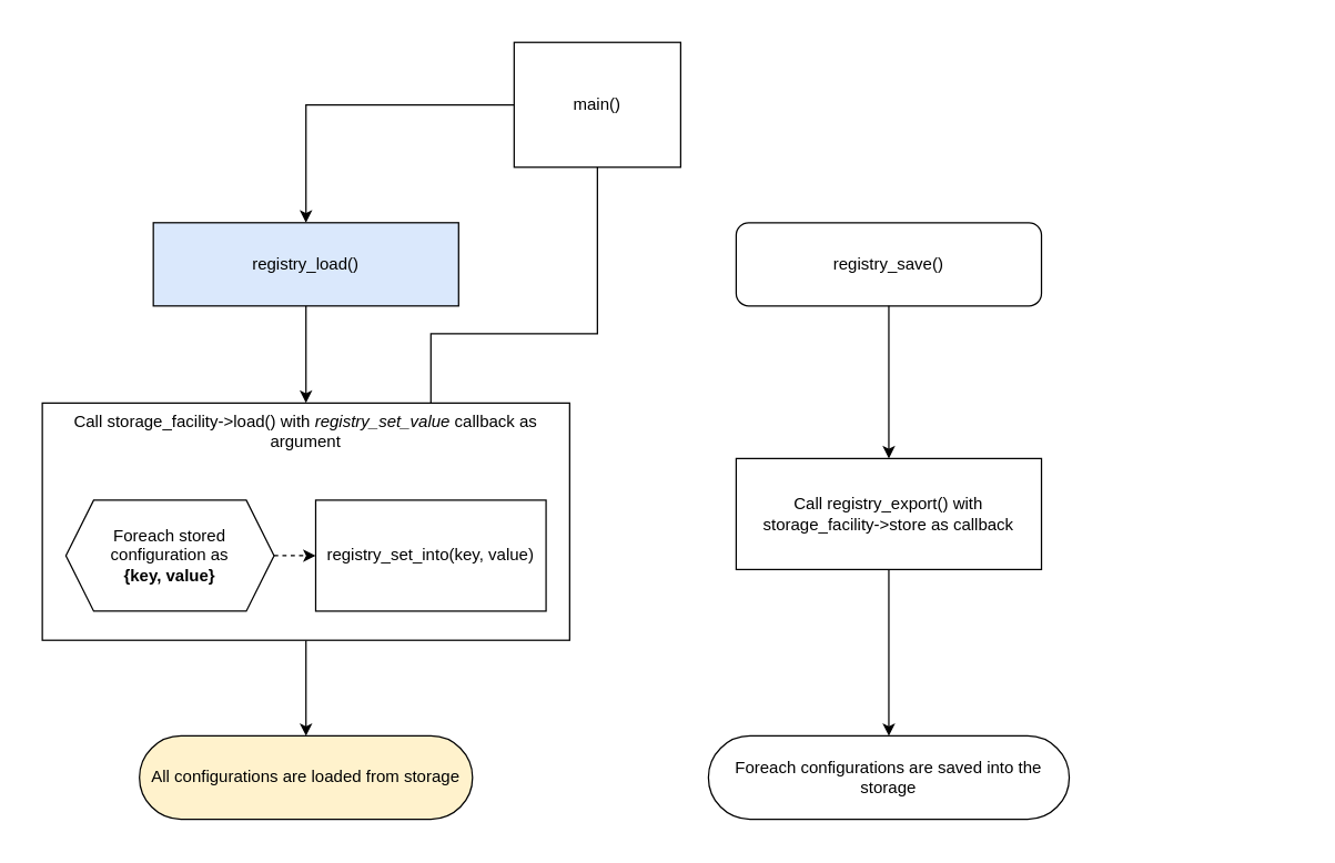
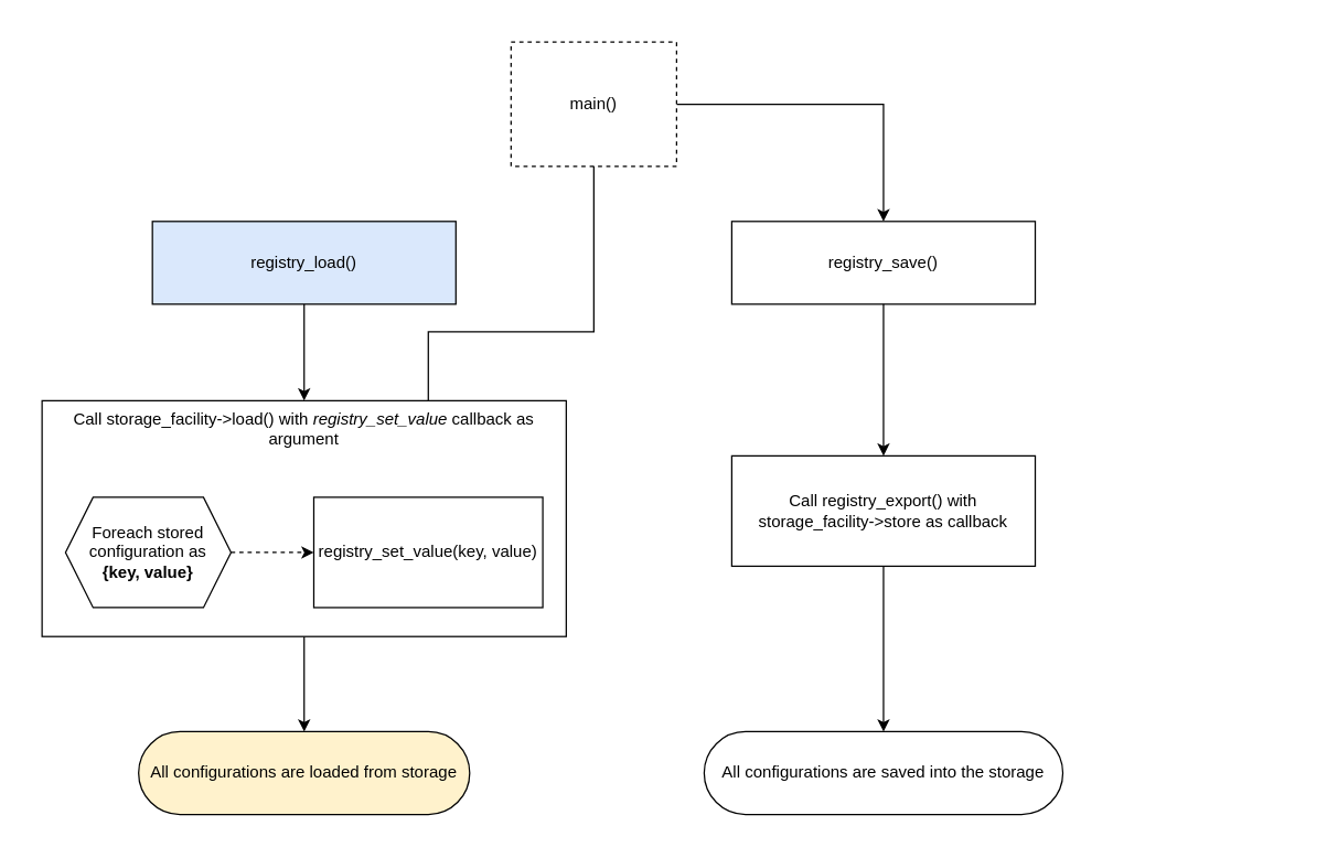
- <mxCell id="3" style="edgeStyle=orthogonalEdgeStyle;html=1;rounded=0;" parent="1" source="4" target="6" edge="1"><mxGeometry relative="1" as="geometry"><mxPoint x="262" y="40" as="sourcePoint" /><mxPoint x="462" y="110" as="targetPoint" /></mxGeometry></mxCell>
+ <mxCell id="3" style="edgeStyle=orthogonalEdgeStyle;html=1;rounded=0;" parent="1" source="4" target="7" edge="1"><mxGeometry relative="1" as="geometry"><mxPoint x="262" y="40" as="sourcePoint" /><mxPoint x="462" y="110" as="targetPoint" /></mxGeometry></mxCell>
- <mxCell id="4" value="main()" style="rounded=0;whiteSpace=wrap;html=1;" parent="1" vertex="1"><mxGeometry x="370" y="30" width="120" height="90" as="geometry" /></mxCell>
+ <mxCell id="4" value="main()" style="rounded=0;whiteSpace=wrap;html=1;dashed=1;" parent="1" vertex="1"><mxGeometry x="370" y="30" width="120" height="90" as="geometry" /></mxCell>
- <mxCell id="7" value="registry_save()" style="whiteSpace=wrap;html=1;rounded=1;" parent="1" vertex="1"><mxGeometry x="530" y="160" width="220" height="60" as="geometry" /></mxCell>
+ <mxCell id="7" value="registry_save()" style="rounded=0;whiteSpace=wrap;html=1;" parent="1" vertex="1"><mxGeometry x="530" y="160" width="220" height="60" as="geometry" /></mxCell>
- <mxCell id="18" value="Foreach stored configuration&amp;nbsp;as&lt;br&gt;&lt;b&gt;{key, value}&lt;/b&gt;" style="shape=hexagon;perimeter=hexagonPerimeter2;whiteSpace=wrap;html=1;fixedSize=1;" parent="1" vertex="1"><mxGeometry x="47" y="360" width="150" height="80" as="geometry" /></mxCell>
+ <mxCell id="18" value="Foreach stored configuration&amp;nbsp;as&lt;br&gt;&lt;b&gt;{key, value}&lt;/b&gt;" style="shape=hexagon;perimeter=hexagonPerimeter2;whiteSpace=wrap;html=1;fixedSize=1;" parent="1" vertex="1"><mxGeometry x="47" y="360" width="120" height="80" as="geometry" /></mxCell>
- <mxCell id="17" value="registry_set_into(key, value)" style="rounded=0;whiteSpace=wrap;html=1;" parent="1" vertex="1"><mxGeometry x="227" y="360" width="166" height="80" as="geometry" /></mxCell>
+ <mxCell id="17" value="registry_set_value(key, value)" style="rounded=0;whiteSpace=wrap;html=1;" parent="1" vertex="1"><mxGeometry x="227" y="360" width="166" height="80" as="geometry" /></mxCell>
- <mxCell id="13" value="Foreach configurations are saved into the storage" style="rounded=1;whiteSpace=wrap;html=1;arcSize=50;" parent="1" vertex="1"><mxGeometry x="510" y="530" width="260" height="60" as="geometry" /></mxCell>
+ <mxCell id="13" value="All configurations are saved into the storage" style="rounded=1;whiteSpace=wrap;html=1;arcSize=50;" parent="1" vertex="1"><mxGeometry x="510" y="530" width="260" height="60" as="geometry" /></mxCell>
